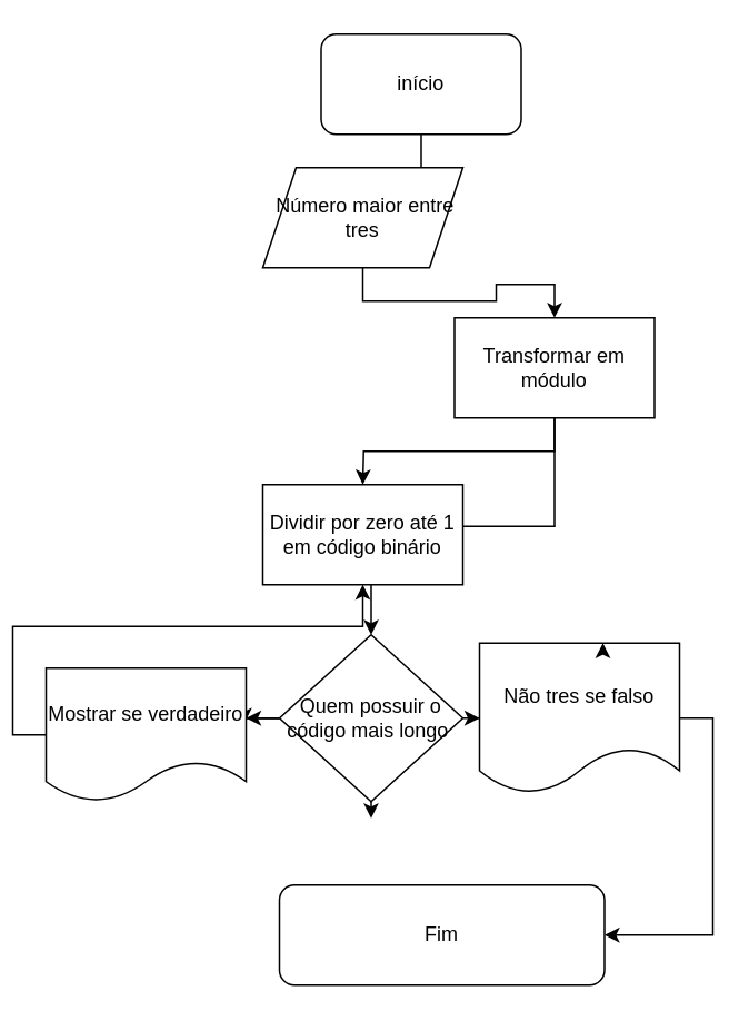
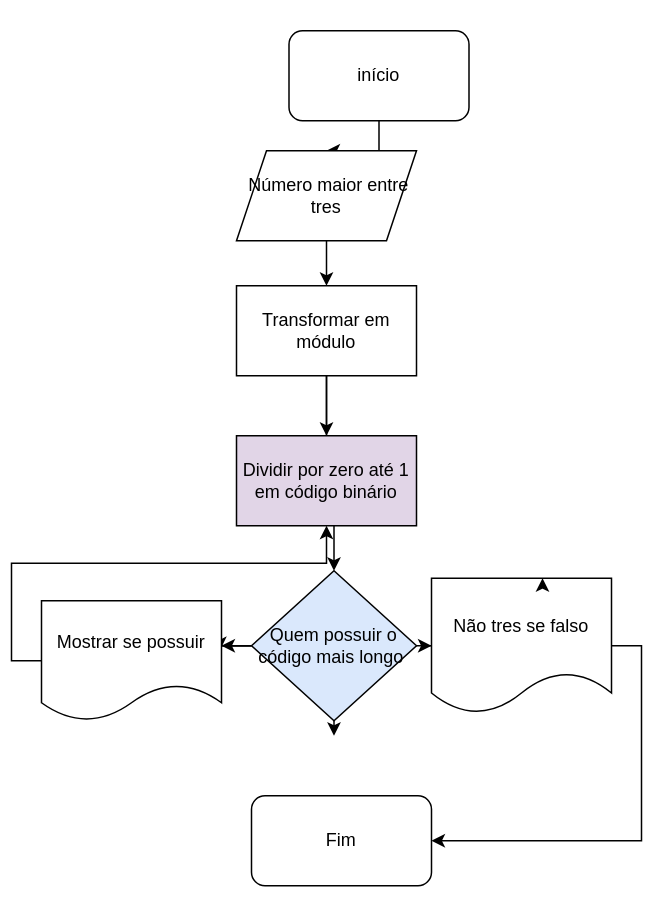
- <mxCell id="2" style="edgeStyle=orthogonalEdgeStyle;rounded=0;orthogonalLoop=1;jettySize=auto;html=1;exitX=0.5;exitY=1;exitDx=0;exitDy=0;entryX=0.5;entryY=0;entryDx=0;entryDy=0;endArrow=none;" edge="1" parent="1" source="3" target="6"><mxGeometry relative="1" as="geometry" /></mxCell>
+ <mxCell id="2" style="edgeStyle=orthogonalEdgeStyle;rounded=0;orthogonalLoop=1;jettySize=auto;html=1;exitX=0.5;exitY=1;exitDx=0;exitDy=0;entryX=0.5;entryY=0;entryDx=0;entryDy=0;" edge="1" parent="1" source="3" target="6"><mxGeometry relative="1" as="geometry" /></mxCell>
- <mxCell id="9" value="Transformar em módulo" style="rounded=0;whiteSpace=wrap;html=1;" vertex="1" parent="1"><mxGeometry x="265" y="190" width="120" height="60" as="geometry" /></mxCell>
+ <mxCell id="9" value="Transformar em módulo" style="rounded=0;whiteSpace=wrap;html=1;" vertex="1" parent="1"><mxGeometry x="150" y="190" width="120" height="60" as="geometry" /></mxCell>
- <mxCell id="17" value="Dividir por zero até 1 em código binário" style="rounded=0;whiteSpace=wrap;html=1;" vertex="1" parent="1"><mxGeometry x="150" y="290" width="120" height="60" as="geometry" /></mxCell>
+ <mxCell id="17" value="Dividir por zero até 1 em código binário" style="rounded=0;whiteSpace=wrap;html=1;fillColor=#e1d5e7;" vertex="1" parent="1"><mxGeometry x="150" y="290" width="120" height="60" as="geometry" /></mxCell>
- <mxCell id="21" value="Mostrar se verdadeiro" style="shape=document;whiteSpace=wrap;html=1;boundedLbl=1;" vertex="1" parent="1"><mxGeometry x="20" y="400" width="120" height="80" as="geometry" /></mxCell>
+ <mxCell id="21" value="Mostrar se possuir" style="shape=document;whiteSpace=wrap;html=1;boundedLbl=1;" vertex="1" parent="1"><mxGeometry x="20" y="400" width="120" height="80" as="geometry" /></mxCell>
- <mxCell id="15" value="Quem possuir o código mais longo&amp;nbsp;" style="rhombus;whiteSpace=wrap;html=1;" vertex="1" parent="1"><mxGeometry x="160" y="380" width="110" height="100" as="geometry" /></mxCell>
+ <mxCell id="15" value="Quem possuir o código mais longo&amp;nbsp;" style="rhombus;whiteSpace=wrap;html=1;fillColor=#dae8fc;" vertex="1" parent="1"><mxGeometry x="160" y="380" width="110" height="100" as="geometry" /></mxCell>
- <mxCell id="10" style="edgeStyle=orthogonalEdgeStyle;rounded=0;orthogonalLoop=1;jettySize=auto;html=1;exitX=1;exitY=0.5;exitDx=0;exitDy=0;dashed=1;" edge="1" parent="1" source="15" target="19"><mxGeometry relative="1" as="geometry" /></mxCell>
+ <mxCell id="10" style="edgeStyle=orthogonalEdgeStyle;rounded=0;orthogonalLoop=1;jettySize=auto;html=1;exitX=1;exitY=0.5;exitDx=0;exitDy=0;" edge="1" parent="1" source="15" target="19"><mxGeometry relative="1" as="geometry" /></mxCell>
- <mxCell id="24" value="Fim" style="rounded=1;whiteSpace=wrap;html=1;" vertex="1" parent="1"><mxGeometry x="160" y="530" width="195" height="60" as="geometry" /></mxCell>
+ <mxCell id="24" value="Fim" style="rounded=1;whiteSpace=wrap;html=1;" vertex="1" parent="1"><mxGeometry x="160" y="530" width="120" height="60" as="geometry" /></mxCell>
